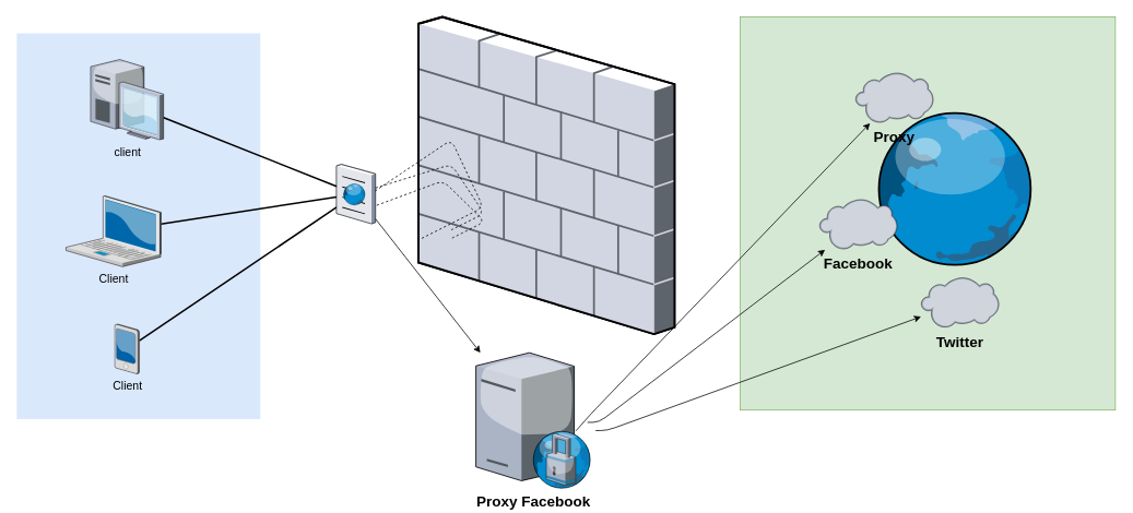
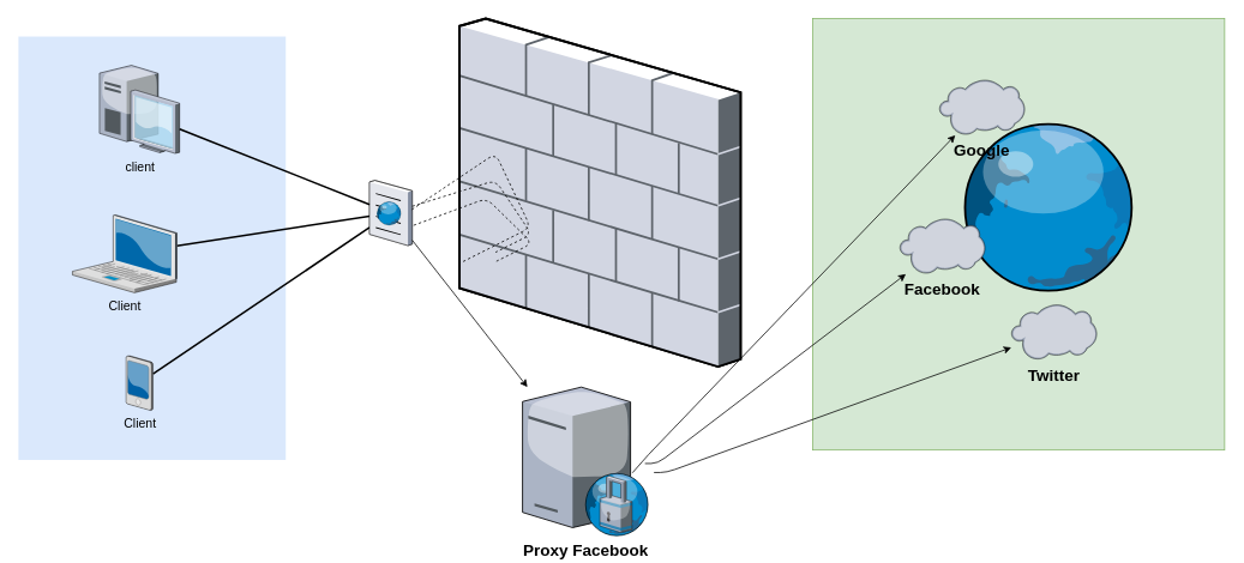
- <mxCell id="14" value="Proxy" style="verticalLabelPosition=bottom;aspect=fixed;html=1;verticalAlign=top;strokeColor=none;align=center;outlineConnect=0;shape=mxgraph.citrix.cloud;fontStyle=1;fontSize=18;" vertex="1" parent="1"><mxGeometry x="1042.97" y="87.75" width="95" height="62" as="geometry" /></mxCell>
+ <mxCell id="14" value="Google" style="verticalLabelPosition=bottom;aspect=fixed;html=1;verticalAlign=top;strokeColor=none;align=center;outlineConnect=0;shape=mxgraph.citrix.cloud;fontStyle=1;fontSize=18;" vertex="1" parent="1"><mxGeometry x="1042.97" y="87.75" width="95" height="62" as="geometry" /></mxCell>
